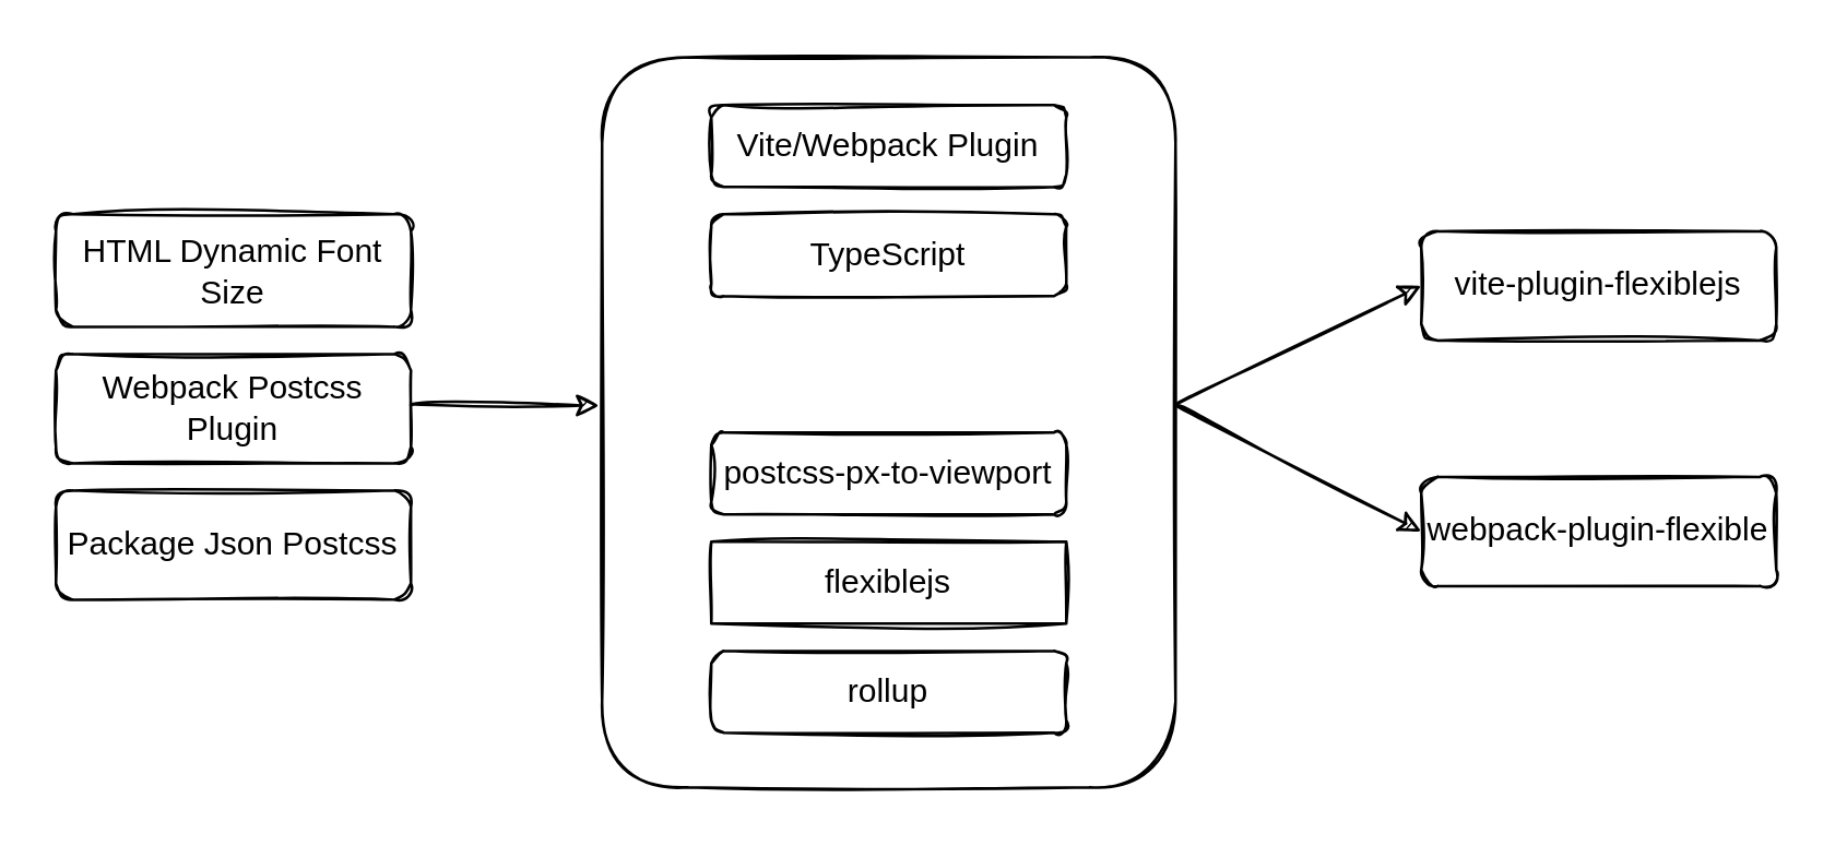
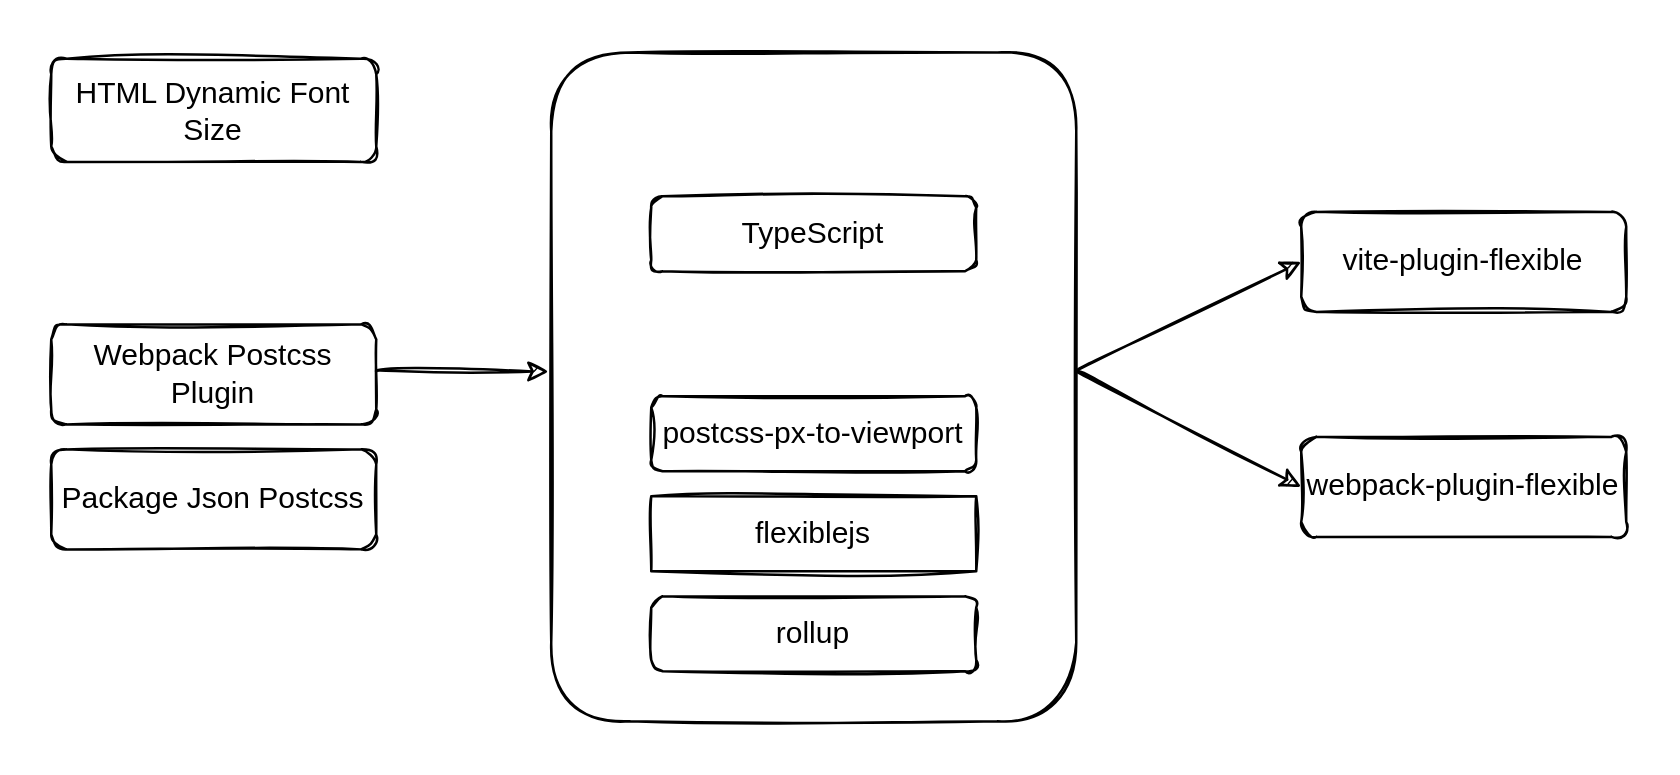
- <mxCell id="6" value="Vite/Webpack Plugin" style="rounded=1;whiteSpace=wrap;html=1;sketch=1;" parent="1" vertex="1"><mxGeometry x="260" y="38" width="130" height="30" as="geometry" /></mxCell>
- <mxCell id="2" value="HTML Dynamic Font Size" style="rounded=1;whiteSpace=wrap;html=1;sketch=1;" parent="1" vertex="1"><mxGeometry x="20" y="78" width="130" height="41.25" as="geometry" /></mxCell>
+ <mxCell id="2" value="HTML Dynamic Font Size" style="rounded=1;whiteSpace=wrap;html=1;sketch=1;" parent="1" vertex="1"><mxGeometry x="20" y="23" width="130" height="41.25" as="geometry" /></mxCell>
- <mxCell id="10" value="vite-plugin-flexiblejs" style="rounded=1;whiteSpace=wrap;html=1;sketch=1;" parent="1" vertex="1"><mxGeometry x="520" y="84.25" width="130" height="40" as="geometry" /></mxCell>
+ <mxCell id="10" value="vite-plugin-flexible" style="rounded=1;whiteSpace=wrap;html=1;sketch=1;" parent="1" vertex="1"><mxGeometry x="520" y="84.25" width="130" height="40" as="geometry" /></mxCell>
